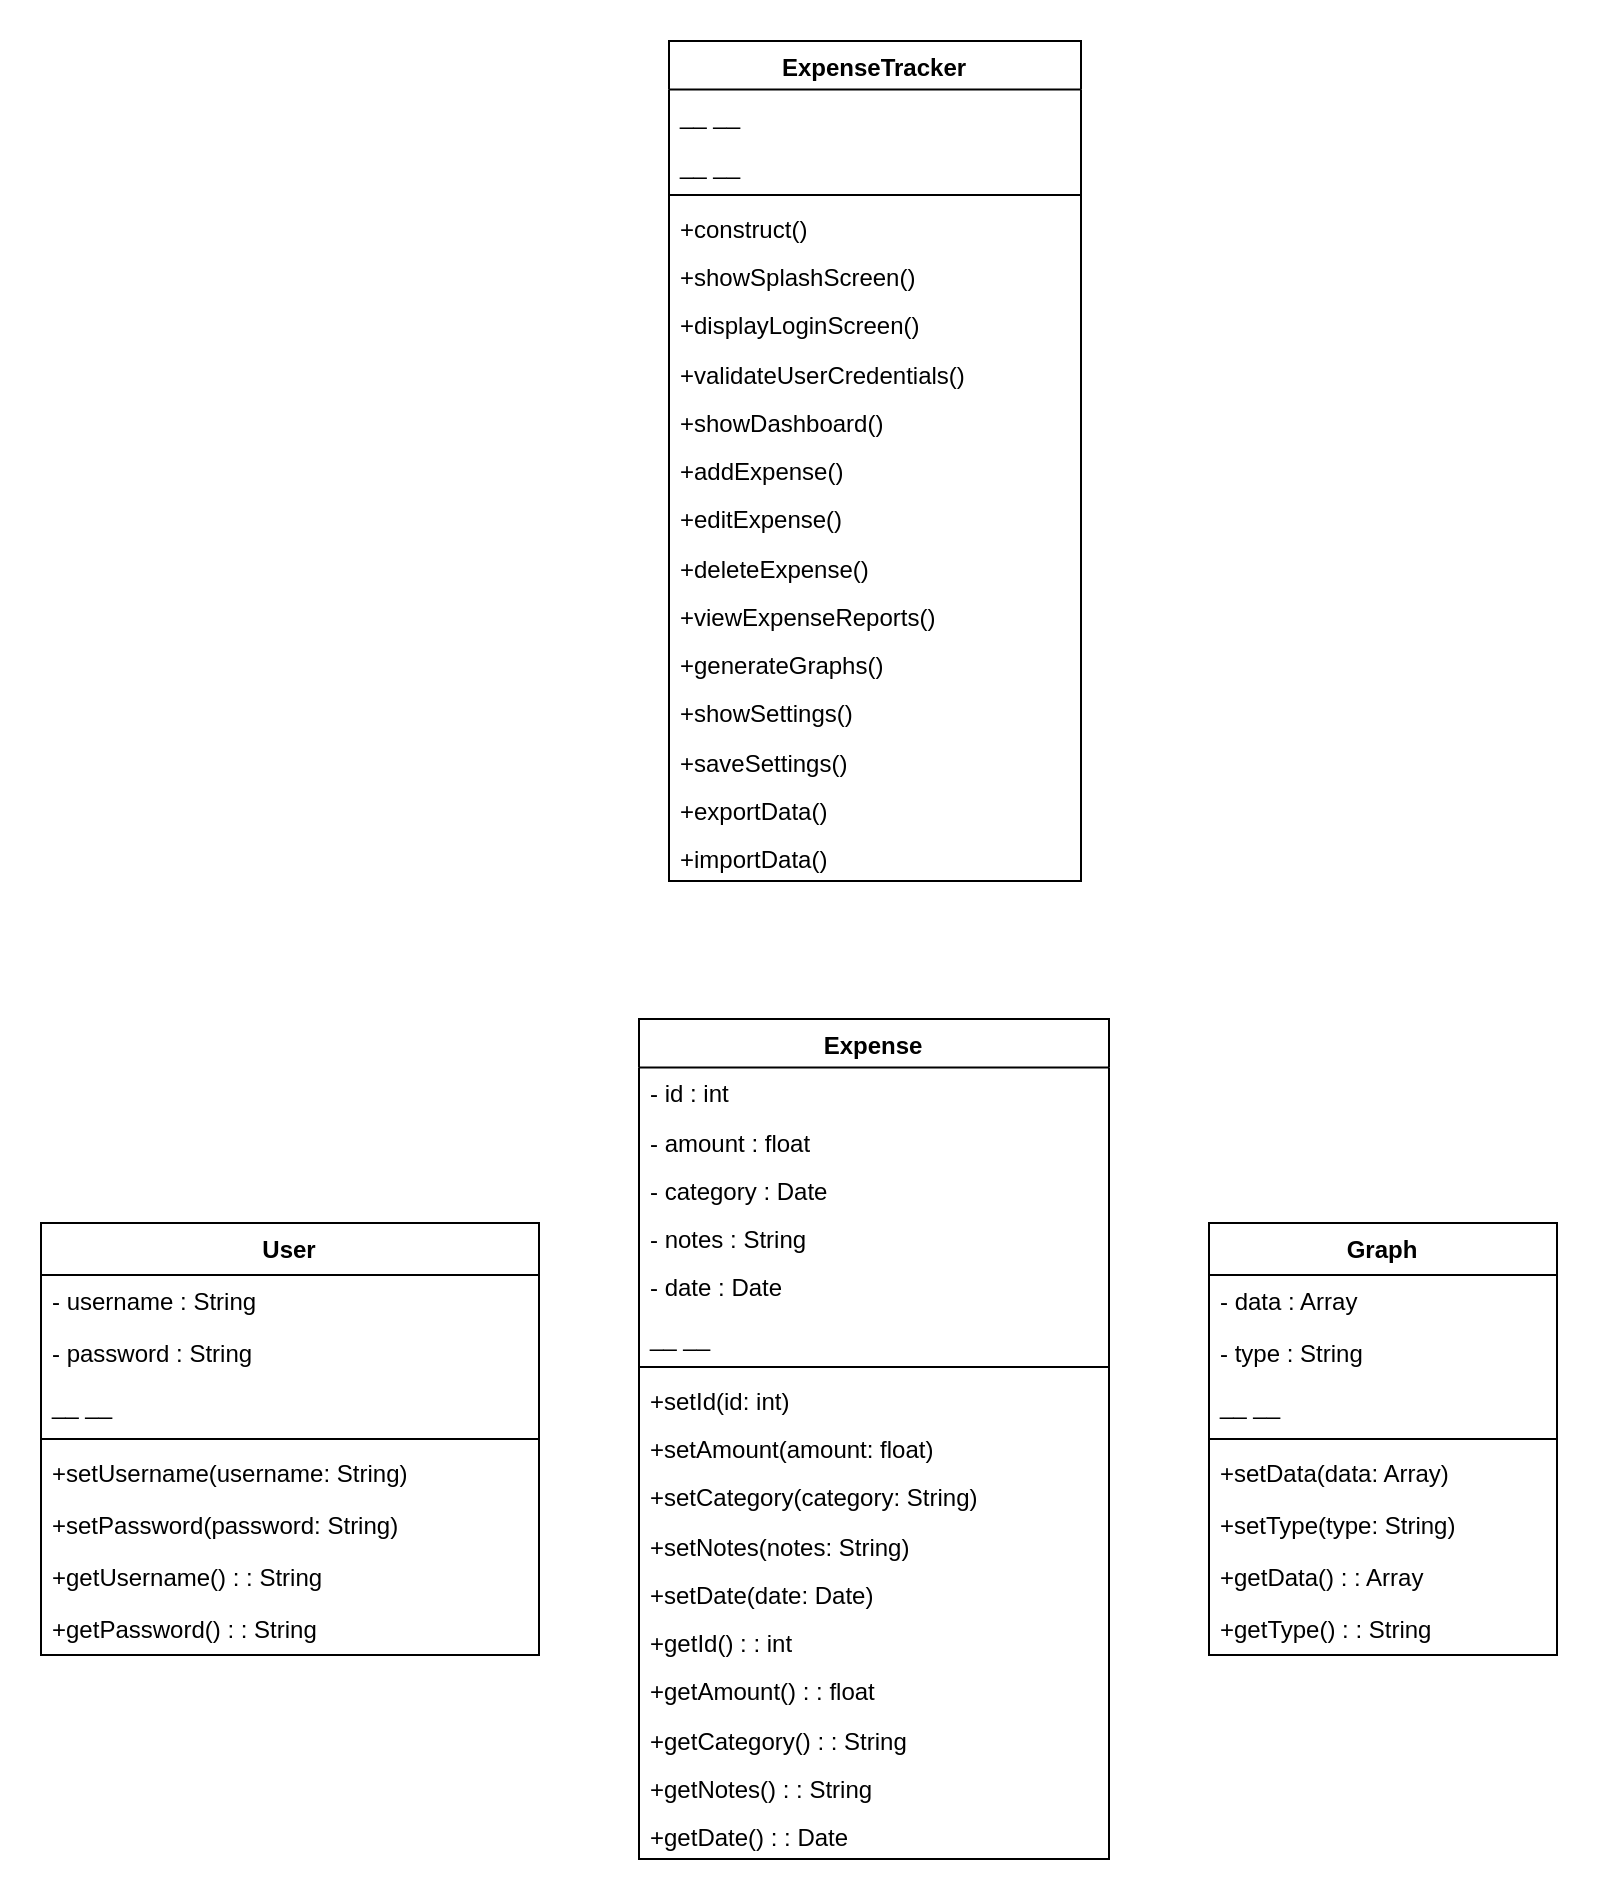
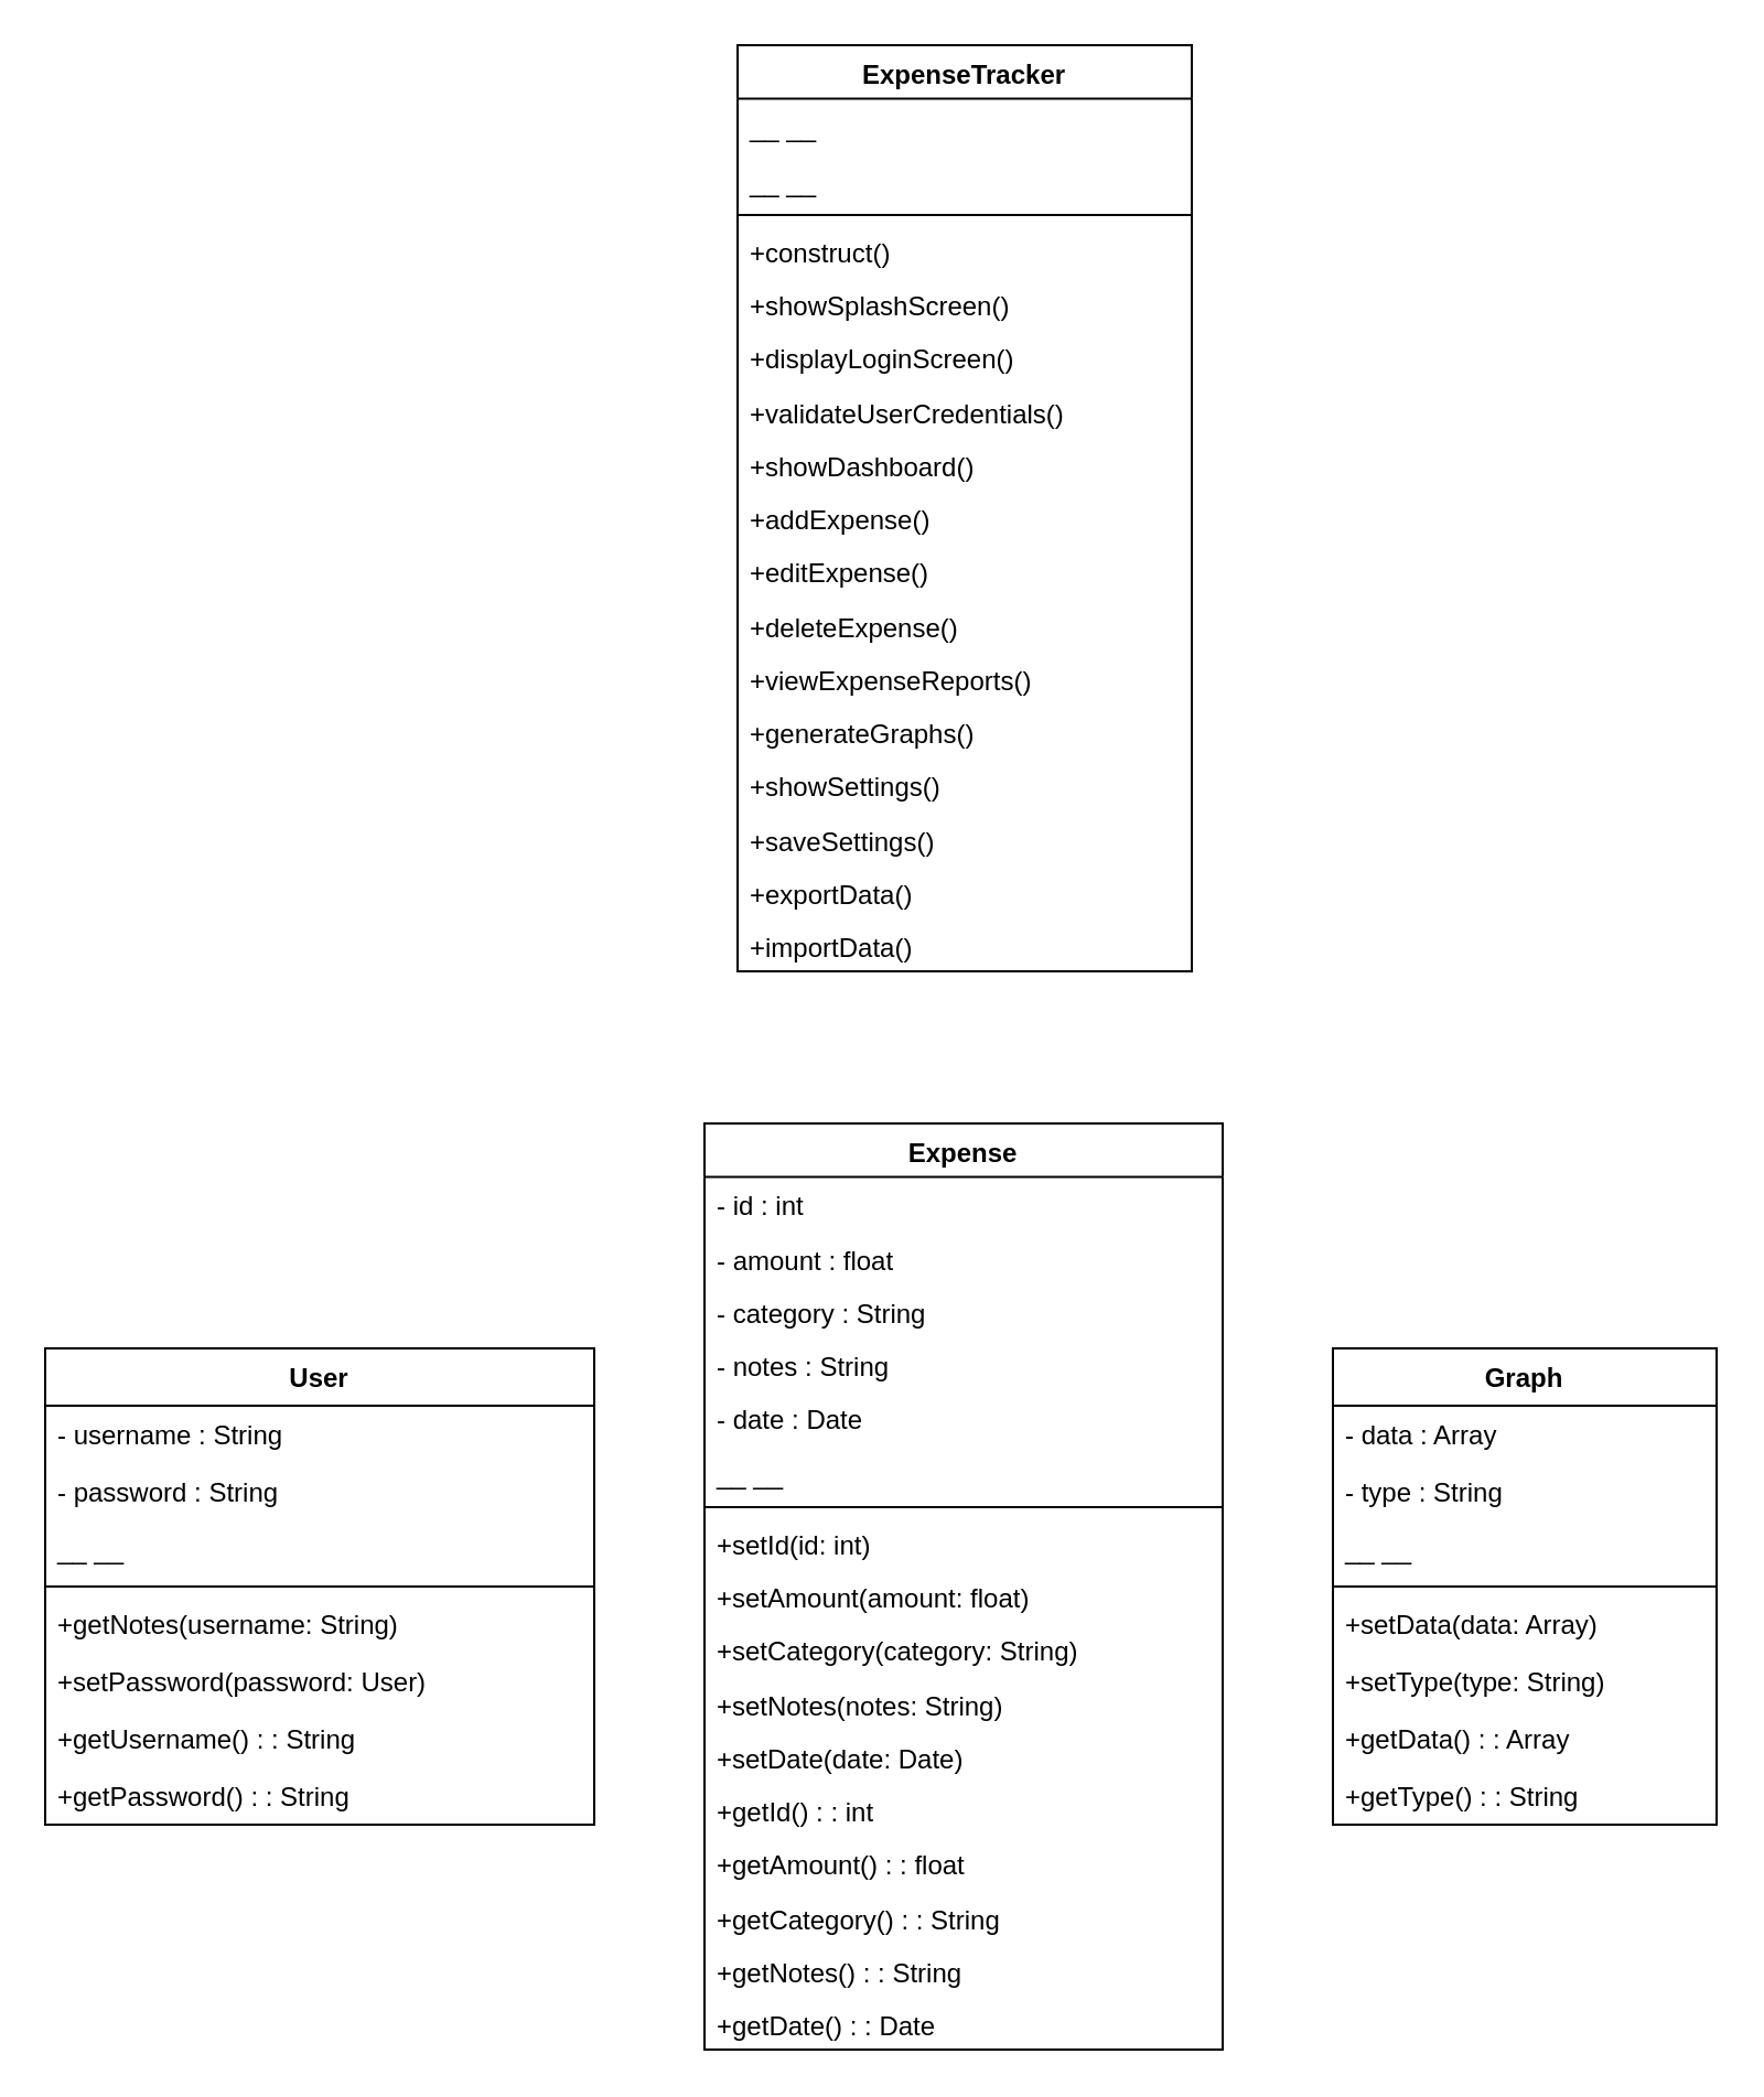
- <mxCell id="32" value="- category : Date" style="text;strokeColor=none;fillColor=none;align=left;verticalAlign=top;spacingLeft=4;spacingRight=4;overflow=hidden;rotatable=0;points=[[0,0.5],[1,0.5]];portConstraint=eastwest;" vertex="1" parent="29"><mxGeometry y="73" width="235" height="24" as="geometry" /></mxCell>
+ <mxCell id="32" value="- category : String" style="text;strokeColor=none;fillColor=none;align=left;verticalAlign=top;spacingLeft=4;spacingRight=4;overflow=hidden;rotatable=0;points=[[0,0.5],[1,0.5]];portConstraint=eastwest;" vertex="1" parent="29"><mxGeometry y="73" width="235" height="24" as="geometry" /></mxCell>
- <mxCell id="25" value="+setUsername(username: String)" style="text;strokeColor=none;fillColor=none;align=left;verticalAlign=top;spacingLeft=4;spacingRight=4;overflow=hidden;rotatable=0;points=[[0,0.5],[1,0.5]];portConstraint=eastwest;" vertex="1" parent="20"><mxGeometry y="112" width="249" height="26" as="geometry" /></mxCell>
+ <mxCell id="25" value="+getNotes(username: String)" style="text;strokeColor=none;fillColor=none;align=left;verticalAlign=top;spacingLeft=4;spacingRight=4;overflow=hidden;rotatable=0;points=[[0,0.5],[1,0.5]];portConstraint=eastwest;" vertex="1" parent="20"><mxGeometry y="112" width="249" height="26" as="geometry" /></mxCell>
- <mxCell id="26" value="+setPassword(password: String)" style="text;strokeColor=none;fillColor=none;align=left;verticalAlign=top;spacingLeft=4;spacingRight=4;overflow=hidden;rotatable=0;points=[[0,0.5],[1,0.5]];portConstraint=eastwest;" vertex="1" parent="20"><mxGeometry y="138" width="249" height="26" as="geometry" /></mxCell>
+ <mxCell id="26" value="+setPassword(password: User)" style="text;strokeColor=none;fillColor=none;align=left;verticalAlign=top;spacingLeft=4;spacingRight=4;overflow=hidden;rotatable=0;points=[[0,0.5],[1,0.5]];portConstraint=eastwest;" vertex="1" parent="20"><mxGeometry y="138" width="249" height="26" as="geometry" /></mxCell>
